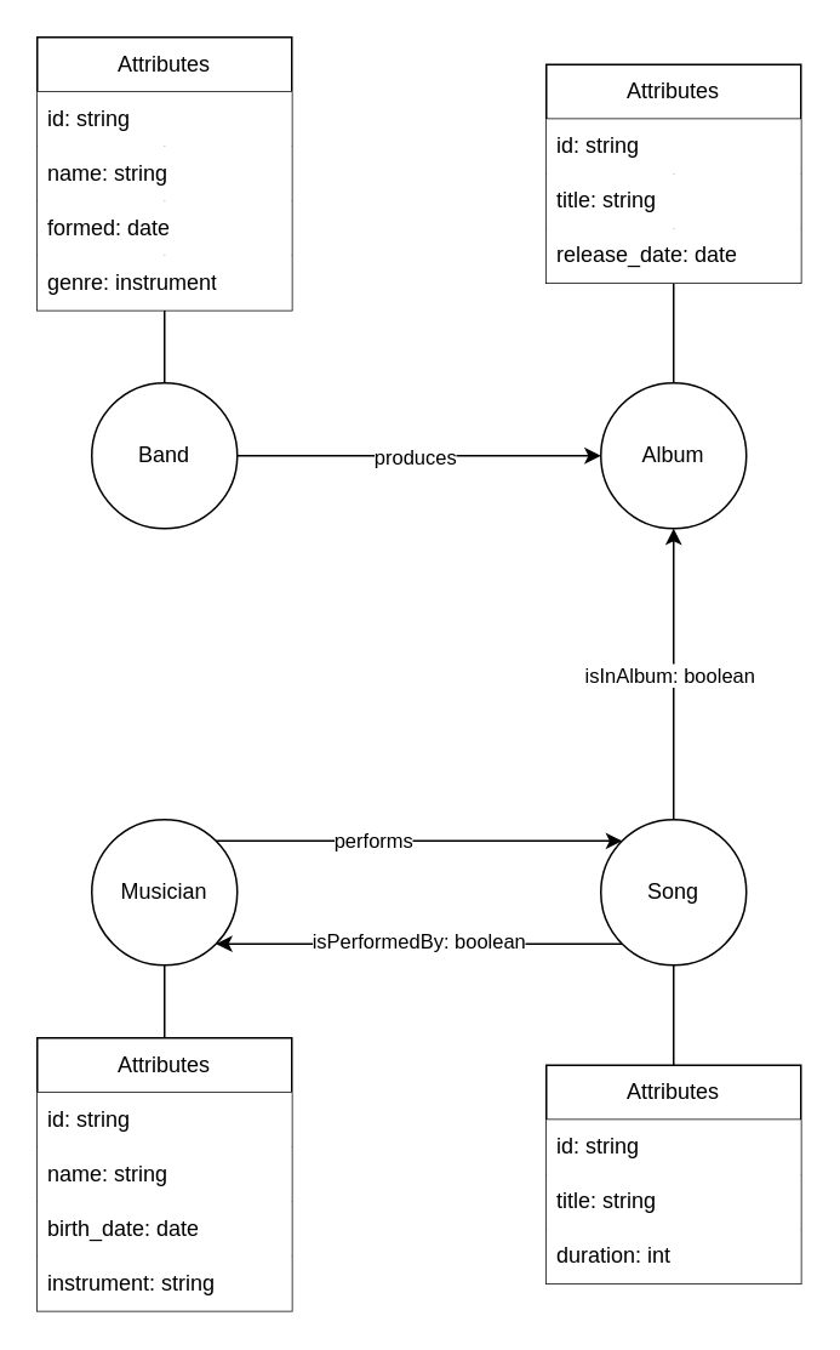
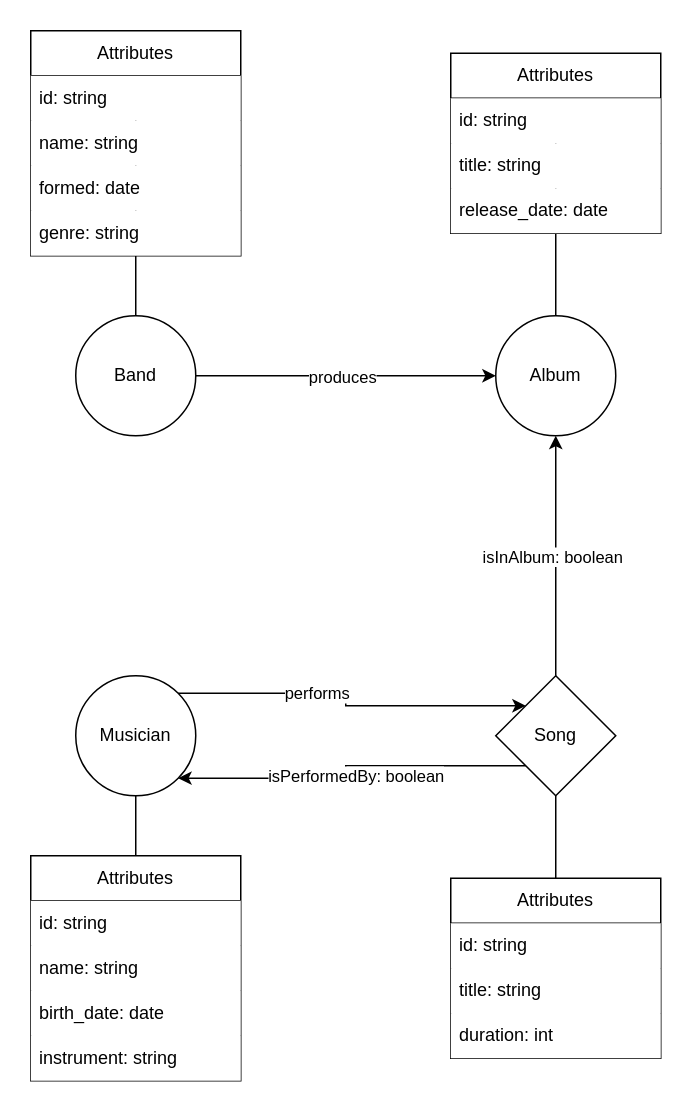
- <mxCell id="19" value="genre: instrument" style="text;strokeColor=none;fillColor=default;align=left;verticalAlign=middle;spacingLeft=4;spacingRight=4;overflow=hidden;points=[[0,0.5],[1,0.5]];portConstraint=eastwest;rotatable=0;whiteSpace=wrap;html=1;" vertex="1" parent="15"><mxGeometry y="120" width="140" height="30" as="geometry" /></mxCell>
+ <mxCell id="19" value="genre: string" style="text;strokeColor=none;fillColor=default;align=left;verticalAlign=middle;spacingLeft=4;spacingRight=4;overflow=hidden;points=[[0,0.5],[1,0.5]];portConstraint=eastwest;rotatable=0;whiteSpace=wrap;html=1;" vertex="1" parent="15"><mxGeometry y="120" width="140" height="30" as="geometry" /></mxCell>
- <mxCell id="10" value="Song" style="ellipse;whiteSpace=wrap;html=1;aspect=fixed;" vertex="1" parent="1"><mxGeometry x="330" y="450" width="80" height="80" as="geometry" /></mxCell>
+ <mxCell id="10" value="Song" style="rhombus;whiteSpace=wrap;html=1;aspect=fixed;" vertex="1" parent="1"><mxGeometry x="330" y="450" width="80" height="80" as="geometry" /></mxCell>
